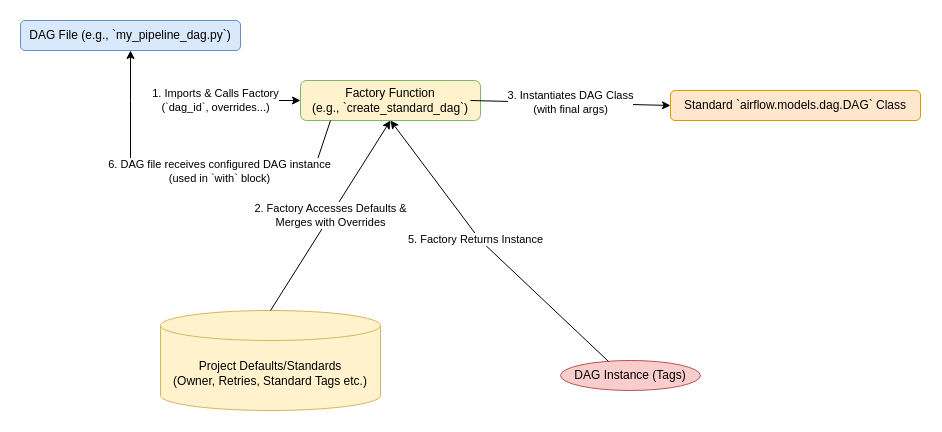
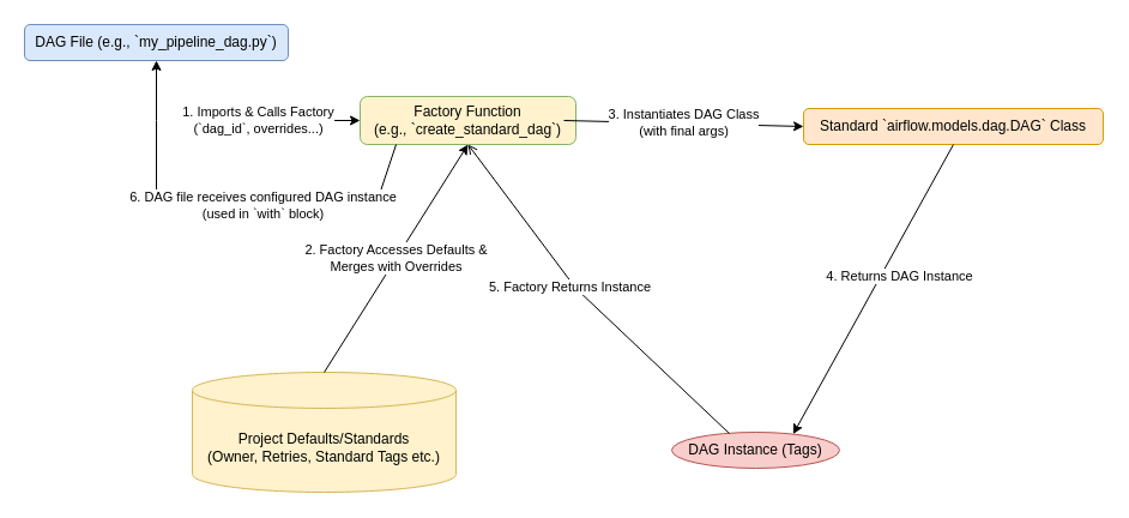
- <mxCell id="12" value="" style="endArrow=classic;html=1;rounded=0;exitX=0.343;exitY=0.033;exitDx=0;exitDy=0;entryX=0.5;entryY=1;entryDx=0;entryDy=0;exitPerimeter=0;" parent="1" source="5" target="3" edge="1"><mxGeometry width="50" height="50" relative="1" as="geometry"><mxPoint x="490" y="250" as="sourcePoint" /><mxPoint x="390" y="140" as="targetPoint" /><Array as="points"><mxPoint x="480" y="240" /></Array></mxGeometry></mxCell>
+ <mxCell id="12" value="" style="endArrow=open;html=1;rounded=0;exitX=0.343;exitY=0.033;exitDx=0;exitDy=0;entryX=0.5;entryY=1;entryDx=0;entryDy=0;exitPerimeter=0;" parent="1" source="5" target="3" edge="1"><mxGeometry width="50" height="50" relative="1" as="geometry"><mxPoint x="490" y="250" as="sourcePoint" /><mxPoint x="390" y="140" as="targetPoint" /><Array as="points"><mxPoint x="480" y="240" /></Array></mxGeometry></mxCell>
+ <mxCell id="10" value="" style="endArrow=classic;html=1;rounded=0;exitX=0.5;exitY=1;exitDx=0;exitDy=0;entryX=0.75;entryY=0;entryDx=0;entryDy=0;" parent="1" source="4" target="5" edge="1"><mxGeometry width="50" height="50" relative="1" as="geometry"><mxPoint x="660" y="150" as="sourcePoint" /><mxPoint x="540" y="280" as="targetPoint" /><Array as="points" /></mxGeometry></mxCell>
+ <mxCell id="11" value="4. Returns DAG Instance" style="edgeLabel;html=1;align=center;verticalAlign=middle;resizable=0;points=[];" parent="10" vertex="1" connectable="0"><mxGeometry width="150" height="30" relative="1" as="geometry"><mxPoint x="-53" y="-26" as="offset" /></mxGeometry></mxCell>
